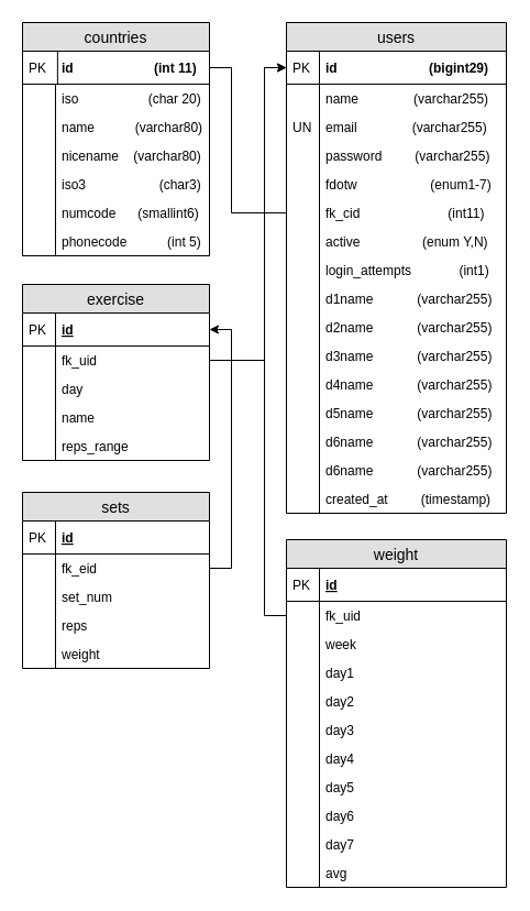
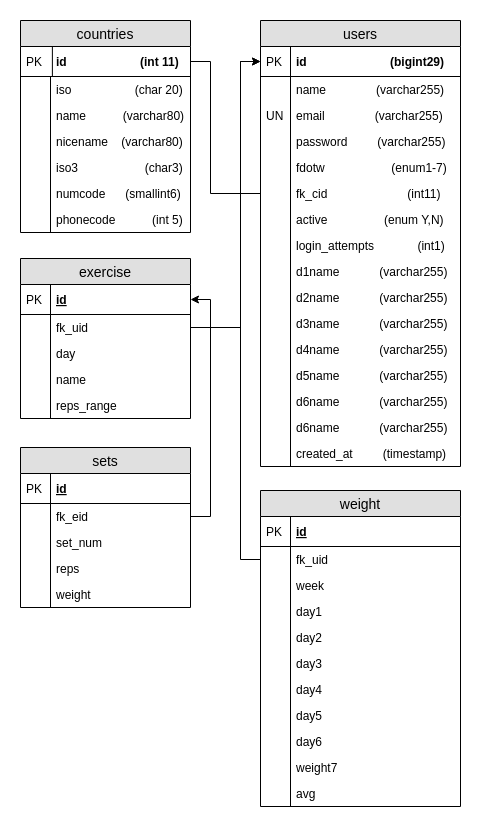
- <mxCell id="94" value="day7" style="shape=partialRectangle;top=0;left=0;right=0;bottom=0;align=left;verticalAlign=top;fillColor=none;spacingLeft=34;spacingRight=4;overflow=hidden;rotatable=0;points=[[0,0.5],[1,0.5]];portConstraint=eastwest;dropTarget=0;fontSize=12;" vertex="1" parent="75"><mxGeometry y="264" width="200" height="26" as="geometry" /></mxCell>
+ <mxCell id="94" value="weight7" style="shape=partialRectangle;top=0;left=0;right=0;bottom=0;align=left;verticalAlign=top;fillColor=none;spacingLeft=34;spacingRight=4;overflow=hidden;rotatable=0;points=[[0,0.5],[1,0.5]];portConstraint=eastwest;dropTarget=0;fontSize=12;" vertex="1" parent="75"><mxGeometry y="264" width="200" height="26" as="geometry" /></mxCell>
